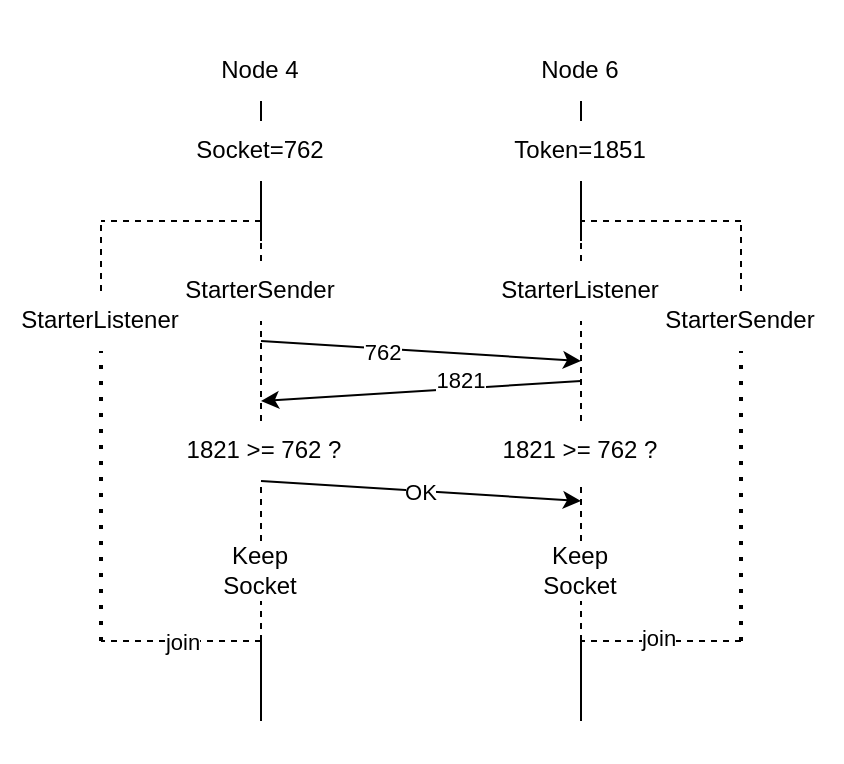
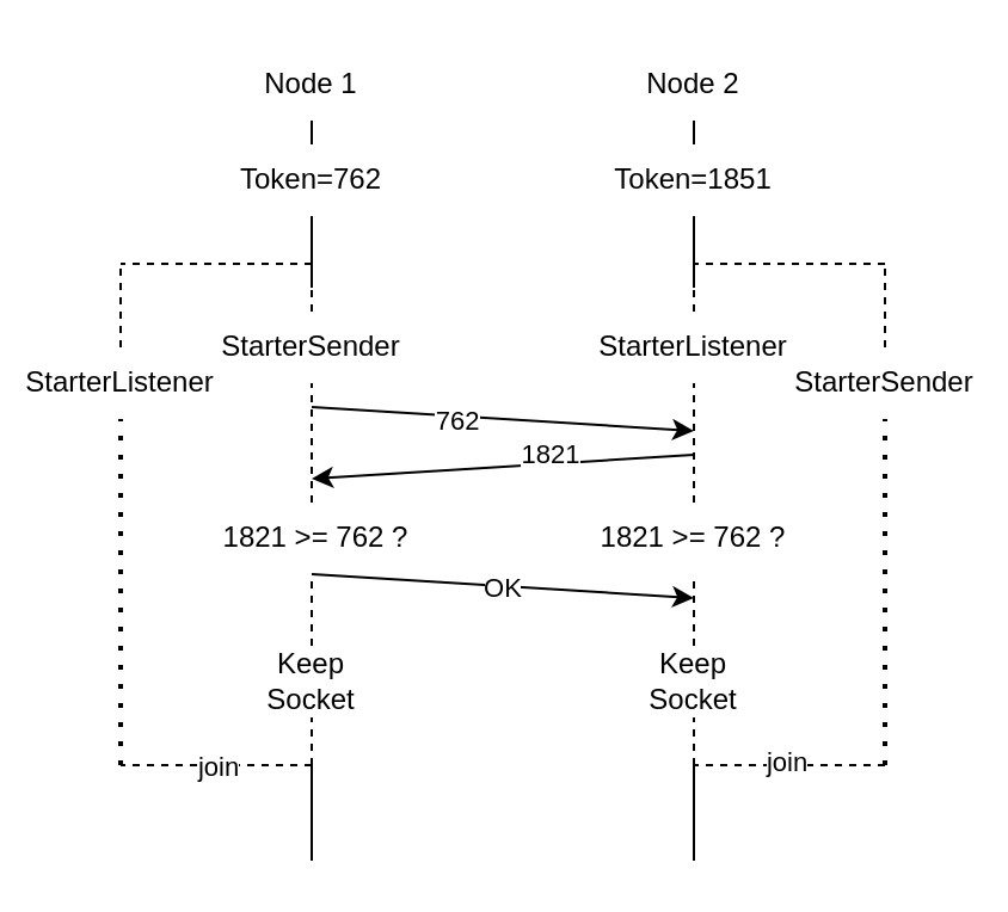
- <mxCell id="2" value="Node 4" style="text;html=1;strokeColor=none;fillColor=none;align=center;verticalAlign=middle;whiteSpace=wrap;rounded=0;" parent="1" vertex="1"><mxGeometry x="100" y="20" width="60" height="30" as="geometry" /></mxCell>
+ <mxCell id="2" value="Node 1" style="text;html=1;strokeColor=none;fillColor=none;align=center;verticalAlign=middle;whiteSpace=wrap;rounded=0;" parent="1" vertex="1"><mxGeometry x="100" y="20" width="60" height="30" as="geometry" /></mxCell>
- <mxCell id="3" value="Node 6" style="text;html=1;strokeColor=none;fillColor=none;align=center;verticalAlign=middle;whiteSpace=wrap;rounded=0;" parent="1" vertex="1"><mxGeometry x="260" y="20" width="60" height="30" as="geometry" /></mxCell>
+ <mxCell id="3" value="Node 2" style="text;html=1;strokeColor=none;fillColor=none;align=center;verticalAlign=middle;whiteSpace=wrap;rounded=0;" parent="1" vertex="1"><mxGeometry x="260" y="20" width="60" height="30" as="geometry" /></mxCell>
- <mxCell id="5" value="Socket=762" style="text;html=1;strokeColor=none;fillColor=none;align=center;verticalAlign=middle;whiteSpace=wrap;rounded=0;" parent="1" vertex="1"><mxGeometry x="85" y="60" width="90" height="30" as="geometry" /></mxCell>
+ <mxCell id="5" value="Token=762" style="text;html=1;strokeColor=none;fillColor=none;align=center;verticalAlign=middle;whiteSpace=wrap;rounded=0;" parent="1" vertex="1"><mxGeometry x="85" y="60" width="90" height="30" as="geometry" /></mxCell>
